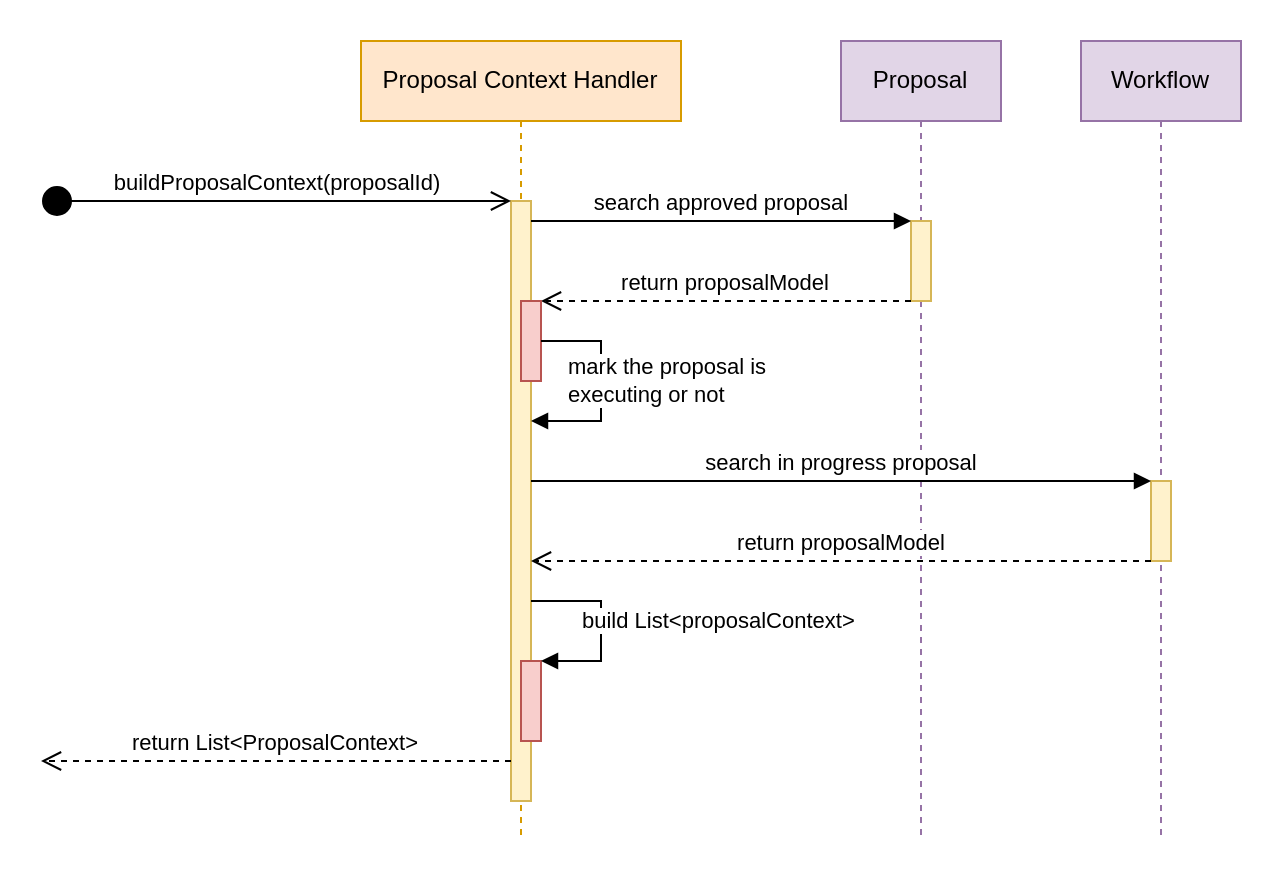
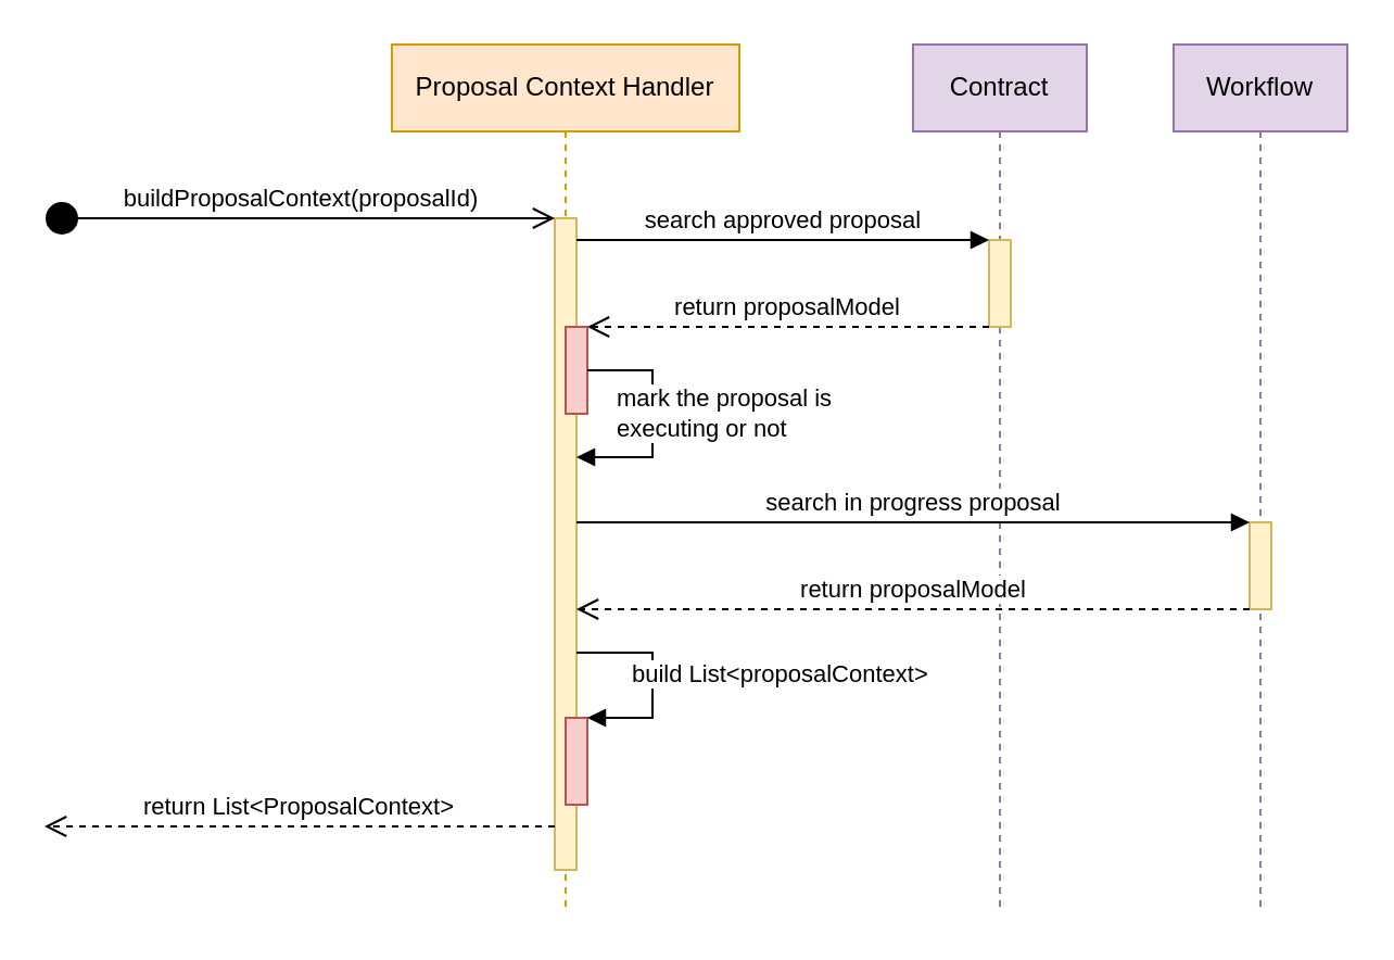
- <mxCell id="8" value="Proposal" style="shape=umlLifeline;perimeter=lifelinePerimeter;whiteSpace=wrap;html=1;container=1;collapsible=0;recursiveResize=0;outlineConnect=0;fillColor=#e1d5e7;strokeColor=#9673a6;" vertex="1" parent="1"><mxGeometry x="420" y="20" width="80" height="400" as="geometry" /></mxCell>
+ <mxCell id="8" value="Contract" style="shape=umlLifeline;perimeter=lifelinePerimeter;whiteSpace=wrap;html=1;container=1;collapsible=0;recursiveResize=0;outlineConnect=0;fillColor=#e1d5e7;strokeColor=#9673a6;" vertex="1" parent="1"><mxGeometry x="420" y="20" width="80" height="400" as="geometry" /></mxCell>
